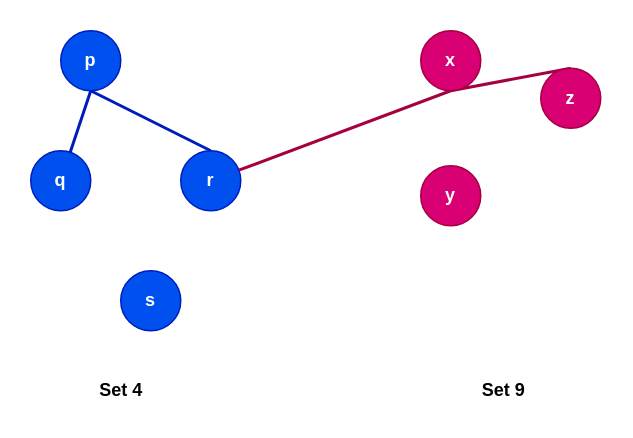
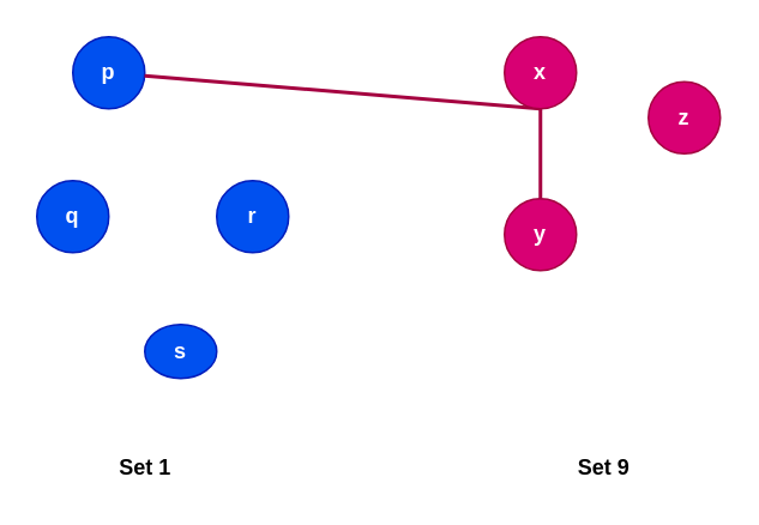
- <mxCell id="9" style="edgeStyle=none;rounded=0;orthogonalLoop=1;jettySize=auto;html=1;exitX=0.5;exitY=1;exitDx=0;exitDy=0;entryX=0.5;entryY=0;entryDx=0;entryDy=0;endArrow=none;endFill=0;fillColor=#d80073;strokeColor=#A50040;strokeWidth=2;" edge="1" parent="1" source="10" target="12"><mxGeometry relative="1" as="geometry" /></mxCell>
+ <mxCell id="9" style="edgeStyle=none;rounded=0;orthogonalLoop=1;jettySize=auto;html=1;exitX=0.5;exitY=1;exitDx=0;exitDy=0;endArrow=none;endFill=0;fillColor=#d80073;strokeColor=#A50040;strokeWidth=2;" edge="1" parent="1" source="10" target="4"><mxGeometry relative="1" as="geometry" /></mxCell>
- <mxCell id="3" style="rounded=0;orthogonalLoop=1;jettySize=auto;html=1;exitX=0.5;exitY=1;exitDx=0;exitDy=0;entryX=0.5;entryY=0;entryDx=0;entryDy=0;endArrow=none;endFill=0;fillColor=#0050ef;strokeColor=#001DBC;strokeWidth=2;" edge="1" parent="1" source="4" target="6"><mxGeometry relative="1" as="geometry" /></mxCell>
- <mxCell id="2" style="rounded=0;orthogonalLoop=1;jettySize=auto;html=1;exitX=0.5;exitY=1;exitDx=0;exitDy=0;endArrow=none;endFill=0;fillColor=#0050ef;strokeColor=#001DBC;strokeWidth=2;" edge="1" parent="1" source="4" target="5"><mxGeometry relative="1" as="geometry" /></mxCell>
- <mxCell id="8" style="edgeStyle=none;rounded=0;orthogonalLoop=1;jettySize=auto;html=1;exitX=0.5;exitY=1;exitDx=0;exitDy=0;endArrow=none;endFill=0;fillColor=#d80073;strokeColor=#A50040;strokeWidth=2;" edge="1" parent="1" source="10" target="6"><mxGeometry relative="1" as="geometry" /></mxCell>
+ <mxCell id="8" style="edgeStyle=none;rounded=0;orthogonalLoop=1;jettySize=auto;html=1;exitX=0.5;exitY=1;exitDx=0;exitDy=0;entryX=0.5;entryY=0;entryDx=0;entryDy=0;endArrow=none;endFill=0;fillColor=#d80073;strokeColor=#A50040;strokeWidth=2;" edge="1" parent="1" source="10" target="11"><mxGeometry relative="1" as="geometry" /></mxCell>
- <mxCell id="7" value="s" style="ellipse;whiteSpace=wrap;html=1;aspect=fixed;fillColor=#0050ef;fontColor=#ffffff;strokeColor=#001DBC;fontStyle=1" vertex="1" parent="1"><mxGeometry x="80" y="180" width="40" height="40" as="geometry" /></mxCell>
+ <mxCell id="7" value="s" style="ellipse;whiteSpace=wrap;html=1;aspect=fixed;fillColor=#0050ef;fontColor=#ffffff;strokeColor=#001DBC;fontStyle=1" vertex="1" parent="1"><mxGeometry x="80" y="180" width="40" height="30" as="geometry" /></mxCell>
- <mxCell id="13" value="Set 4" style="text;html=1;align=center;verticalAlign=middle;resizable=0;points=[];autosize=1;strokeColor=none;fillColor=none;fontStyle=1" vertex="1" parent="1"><mxGeometry x="55" y="250" width="50" height="20" as="geometry" /></mxCell>
+ <mxCell id="13" value="Set 1" style="text;html=1;align=center;verticalAlign=middle;resizable=0;points=[];autosize=1;strokeColor=none;fillColor=none;fontStyle=1" vertex="1" parent="1"><mxGeometry x="55" y="250" width="50" height="20" as="geometry" /></mxCell>
